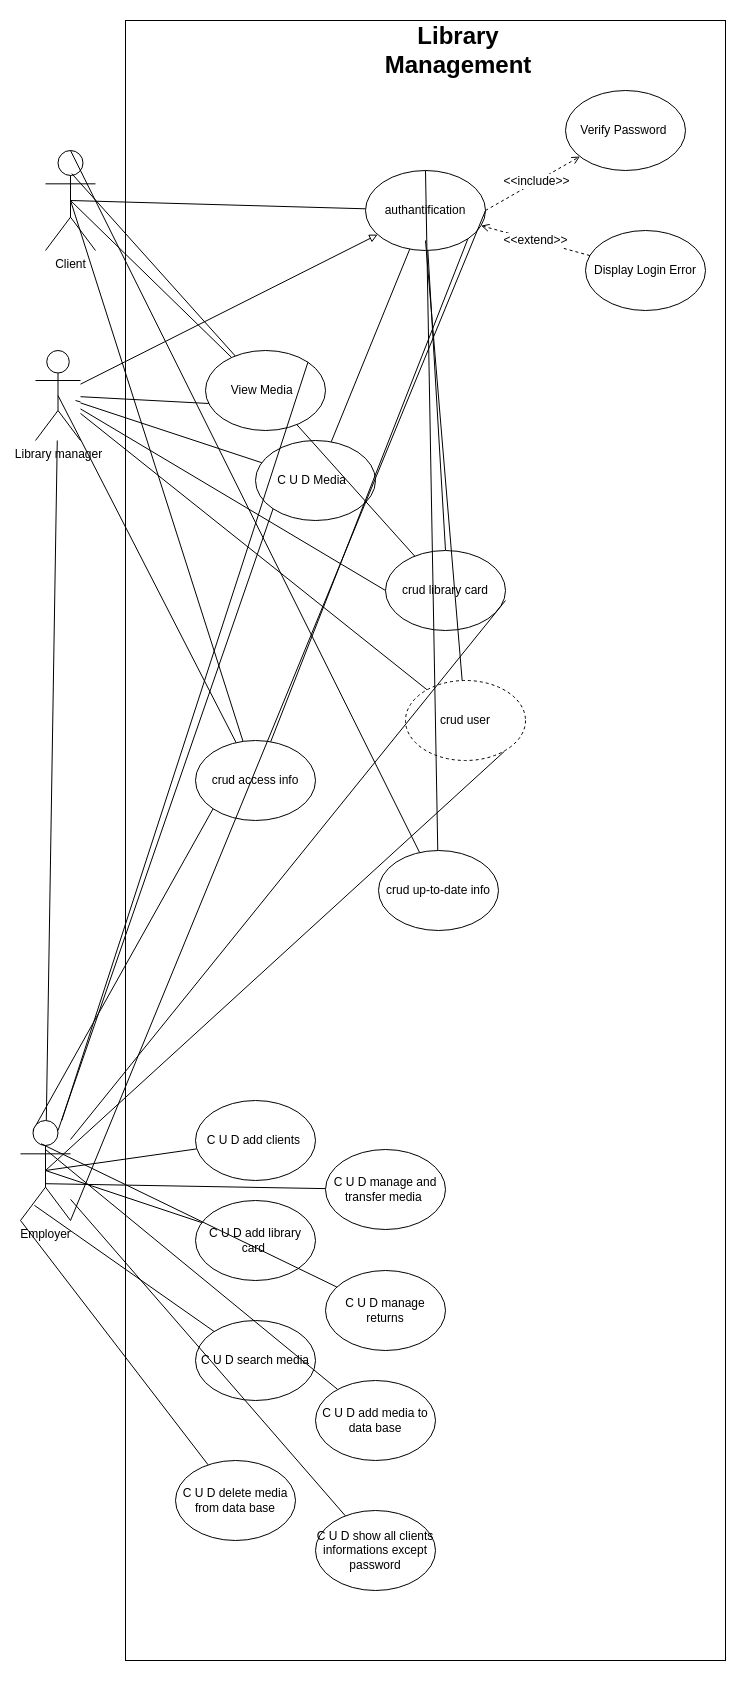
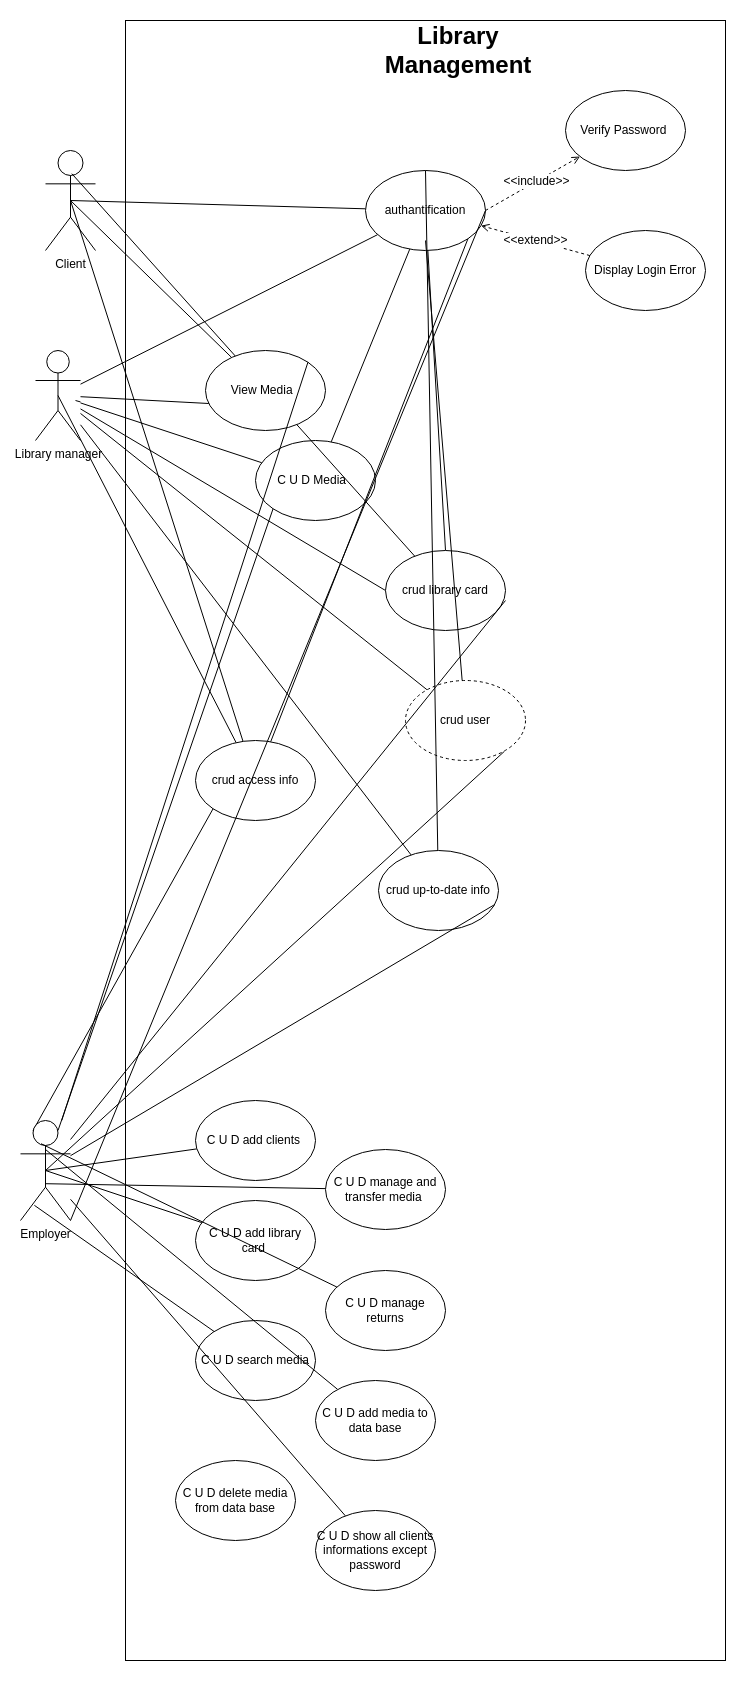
- <mxCell id="6" style="edgeStyle=none;rounded=0;orthogonalLoop=1;jettySize=auto;html=1;endArrow=block;endFill=0;" parent="1" source="12" target="15" edge="1"><mxGeometry relative="1" as="geometry" /></mxCell>
+ <mxCell id="6" style="edgeStyle=none;rounded=0;orthogonalLoop=1;jettySize=auto;html=1;endArrow=none;endFill=0;" parent="1" source="12" target="15" edge="1"><mxGeometry relative="1" as="geometry" /></mxCell>
- <mxCell id="34" style="rounded=0;orthogonalLoop=1;jettySize=auto;html=1;entryX=0.5;entryY=0;entryDx=0;entryDy=0;entryPerimeter=0;endArrow=none;endFill=0;" parent="1" source="35" target="5" edge="1"><mxGeometry relative="1" as="geometry" /></mxCell>
+ <mxCell id="34" style="rounded=0;orthogonalLoop=1;jettySize=auto;html=1;endArrow=none;endFill=0;" parent="1" source="35" target="12" edge="1"><mxGeometry relative="1" as="geometry" /></mxCell>
- <mxCell id="42" style="rounded=0;orthogonalLoop=1;jettySize=auto;html=1;endArrow=none;endFill=0;" parent="1" source="44" target="12" edge="1"><mxGeometry relative="1" as="geometry" /></mxCell>
+ <mxCell id="42" style="rounded=0;orthogonalLoop=1;jettySize=auto;html=1;entryX=0.969;entryY=0.675;entryDx=0;entryDy=0;entryPerimeter=0;endArrow=none;endFill=0;" parent="1" source="44" target="35" edge="1"><mxGeometry relative="1" as="geometry" /></mxCell>
- <mxCell id="56" style="edgeStyle=none;rounded=0;orthogonalLoop=1;jettySize=auto;html=1;entryX=0;entryY=1;entryDx=0;entryDy=0;entryPerimeter=0;endArrow=none;endFill=0;" parent="1" source="57" target="44" edge="1"><mxGeometry relative="1" as="geometry" /></mxCell>
